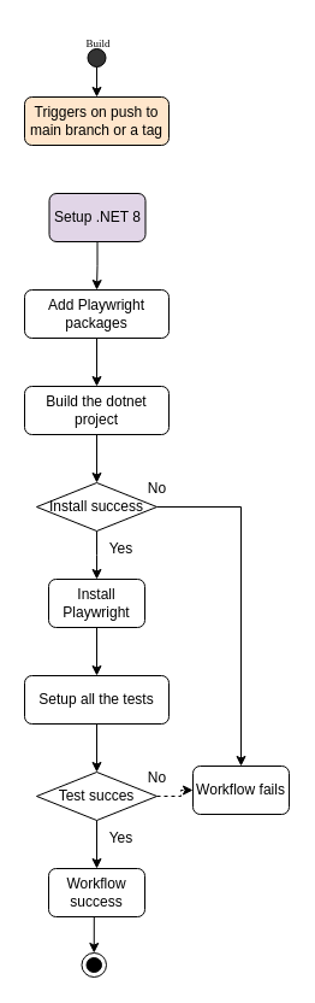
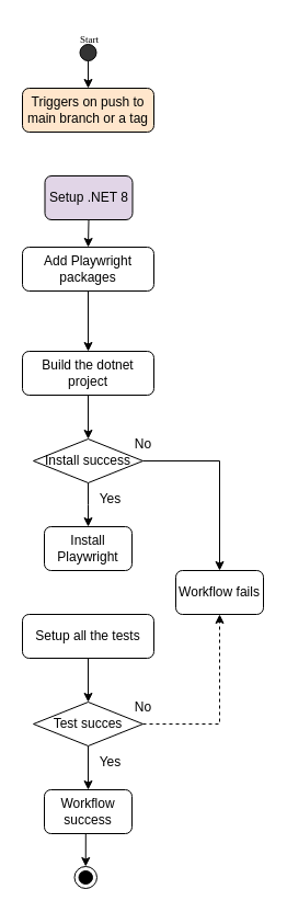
- <mxCell id="21" value="&lt;font style=&quot;font-size: 9px;&quot; face=&quot;Times New Roman&quot;&gt;Build&lt;/font&gt;" style="text;html=1;align=center;verticalAlign=middle;resizable=0;points=[];autosize=1;strokeColor=none;fillColor=none;" parent="1" vertex="1"><mxGeometry x="60.5" y="20" width="40" height="30" as="geometry" /></mxCell>
+ <mxCell id="21" value="&lt;font style=&quot;font-size: 9px;&quot; face=&quot;Times New Roman&quot;&gt;Start&lt;/font&gt;" style="text;html=1;align=center;verticalAlign=middle;resizable=0;points=[];autosize=1;strokeColor=none;fillColor=none;" parent="1" vertex="1"><mxGeometry x="60.5" y="20" width="40" height="30" as="geometry" /></mxCell>
- <mxCell id="3" value="&lt;font style=&quot;font-size: 12px;&quot;&gt;Add Playwright packages&lt;/font&gt;" style="rounded=1;whiteSpace=wrap;html=1;" parent="1" vertex="1"><mxGeometry x="20" y="240" width="120" height="40" as="geometry" /></mxCell>
+ <mxCell id="3" value="&lt;font style=&quot;font-size: 12px;&quot;&gt;Add Playwright packages&lt;/font&gt;" style="rounded=1;whiteSpace=wrap;html=1;" parent="1" vertex="1"><mxGeometry x="20" y="225" width="120" height="40" as="geometry" /></mxCell>
- <mxCell id="22" style="edgeStyle=orthogonalEdgeStyle;rounded=0;orthogonalLoop=1;jettySize=auto;html=1;exitX=0.5;exitY=1;exitDx=0;exitDy=0;entryX=0.5;entryY=0;entryDx=0;entryDy=0;" parent="1" source="23" target="10" edge="1"><mxGeometry relative="1" as="geometry" /></mxCell>
- <mxCell id="14" value="&lt;font face=&quot;Helvetica&quot; style=&quot;font-size: 12px;&quot;&gt;Workflow fails&lt;/font&gt;" style="rounded=1;whiteSpace=wrap;html=1;" parent="1" vertex="1"><mxGeometry x="160" y="635" width="80" height="40" as="geometry" /></mxCell>
+ <mxCell id="14" value="&lt;font face=&quot;Helvetica&quot; style=&quot;font-size: 12px;&quot;&gt;Workflow fails&lt;/font&gt;" style="rounded=1;whiteSpace=wrap;html=1;" parent="1" vertex="1"><mxGeometry x="160" y="520" width="80" height="40" as="geometry" /></mxCell>
